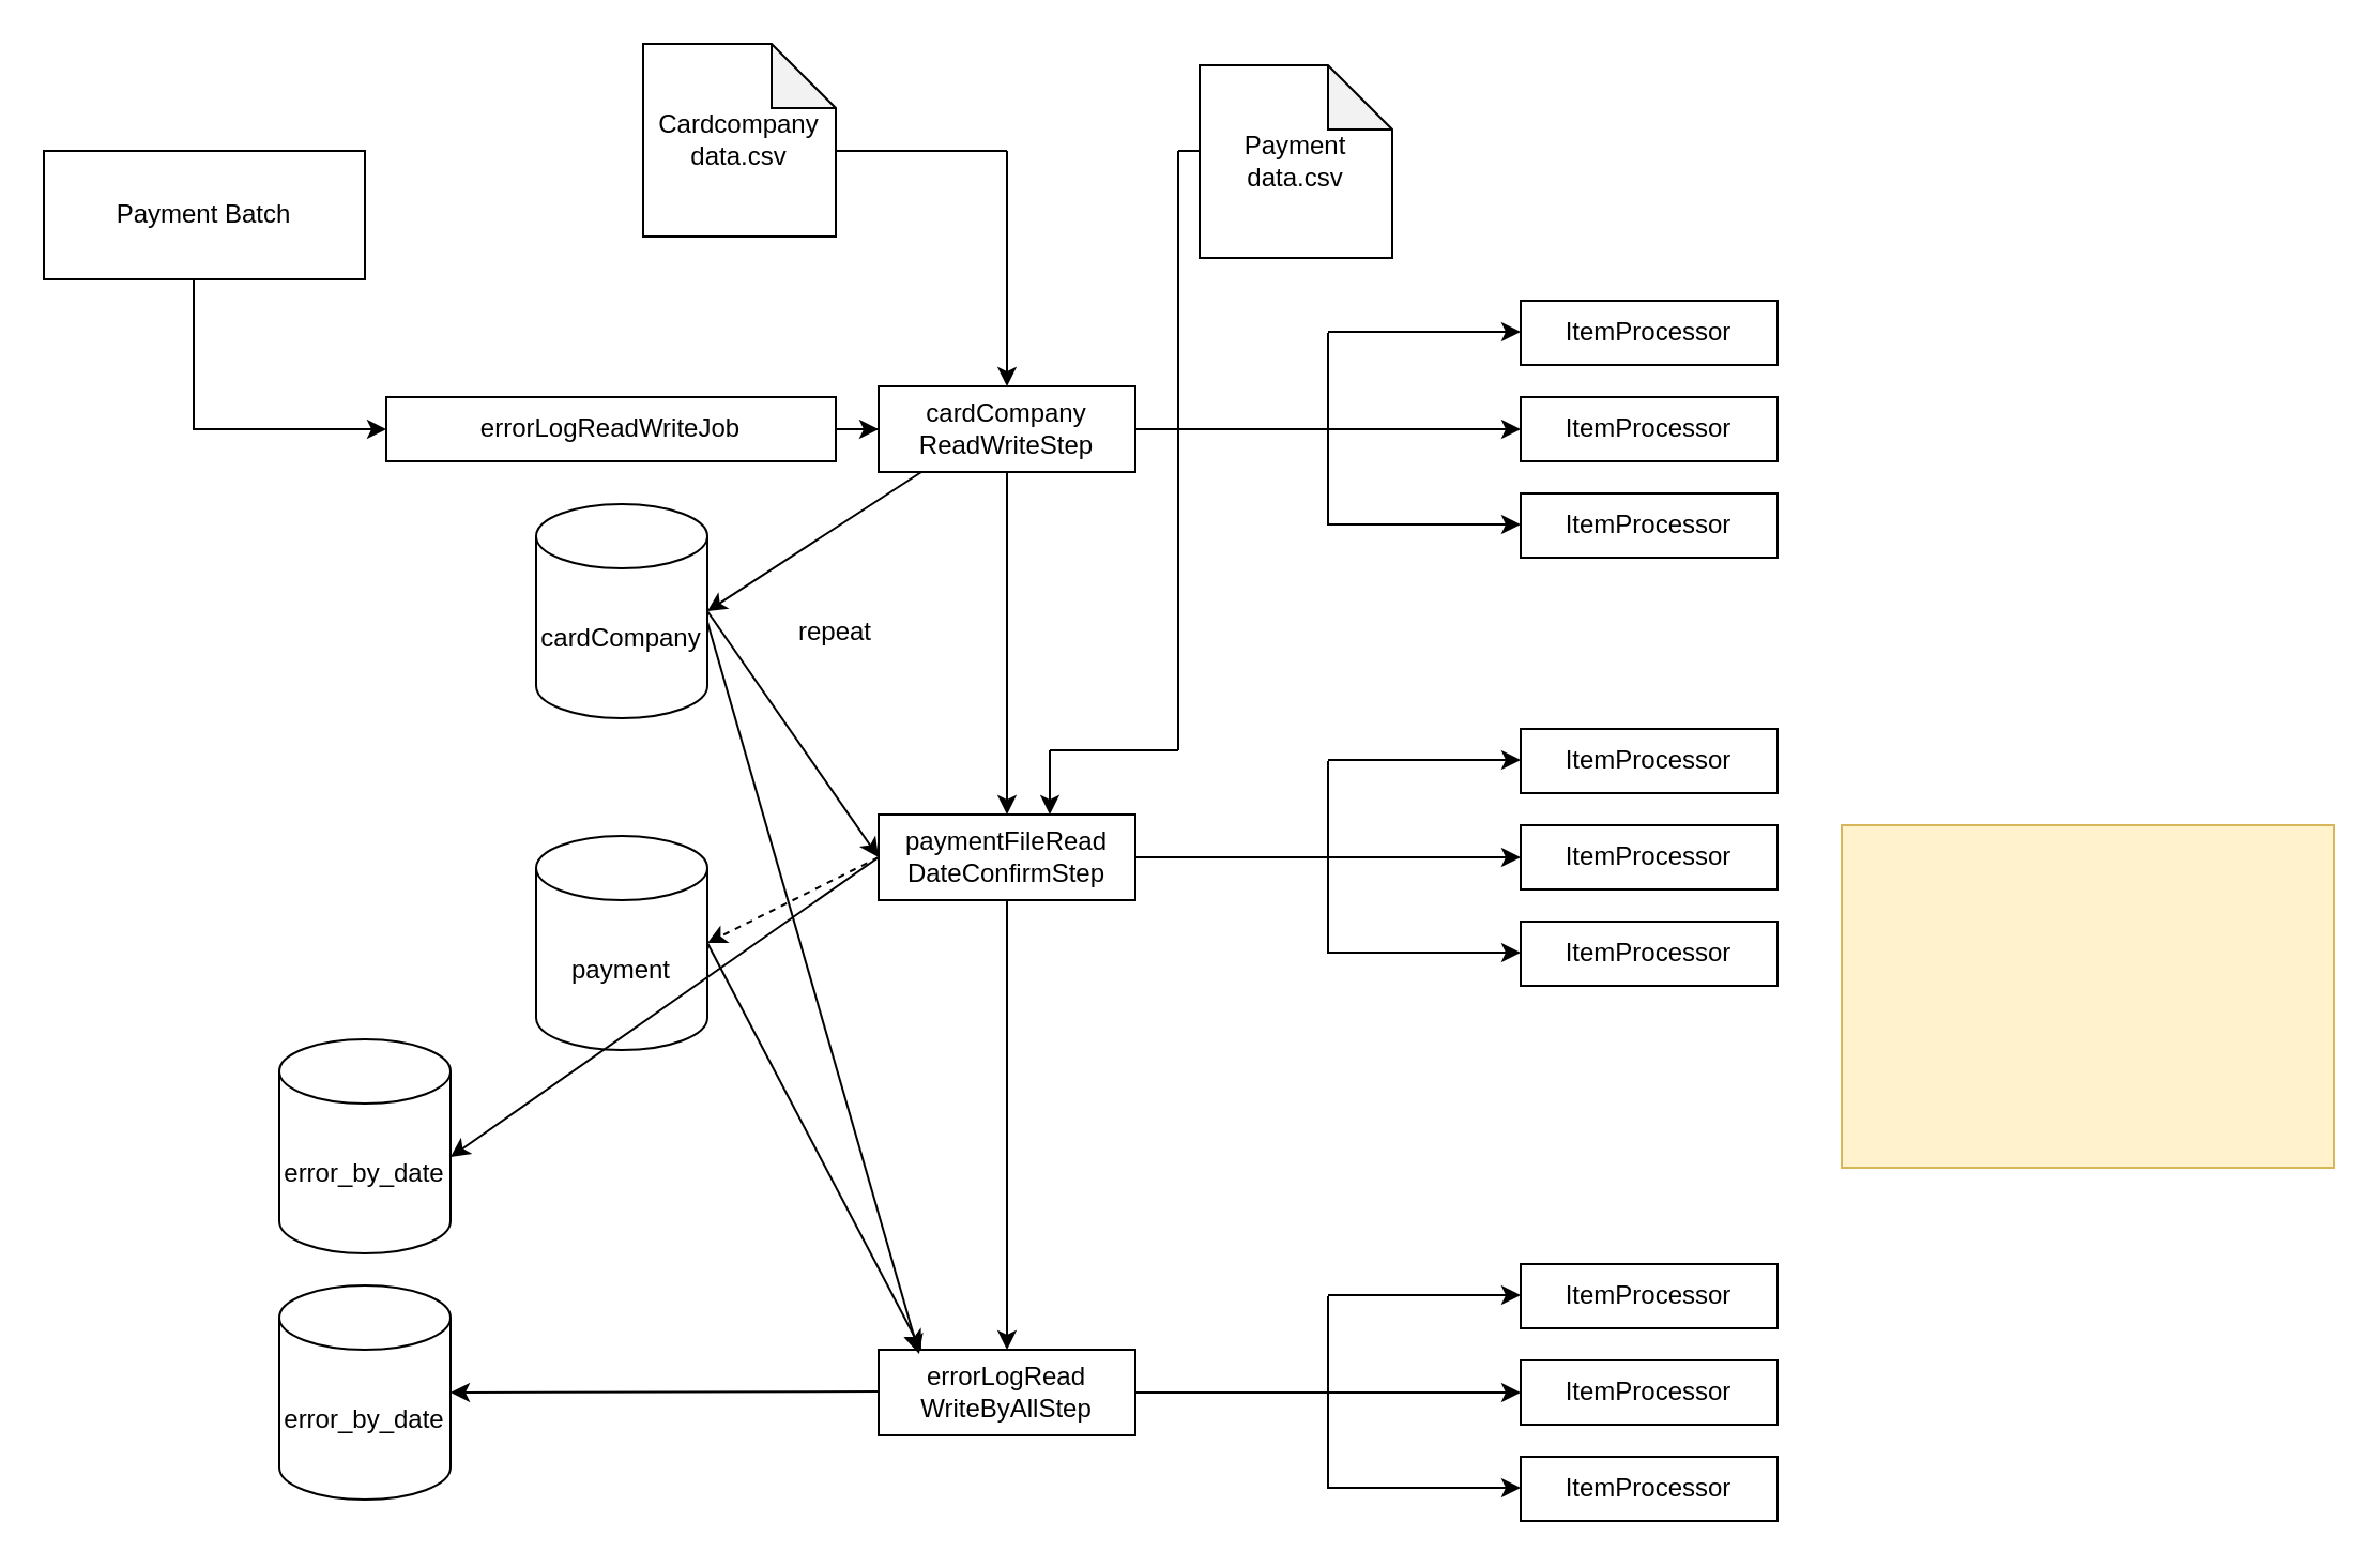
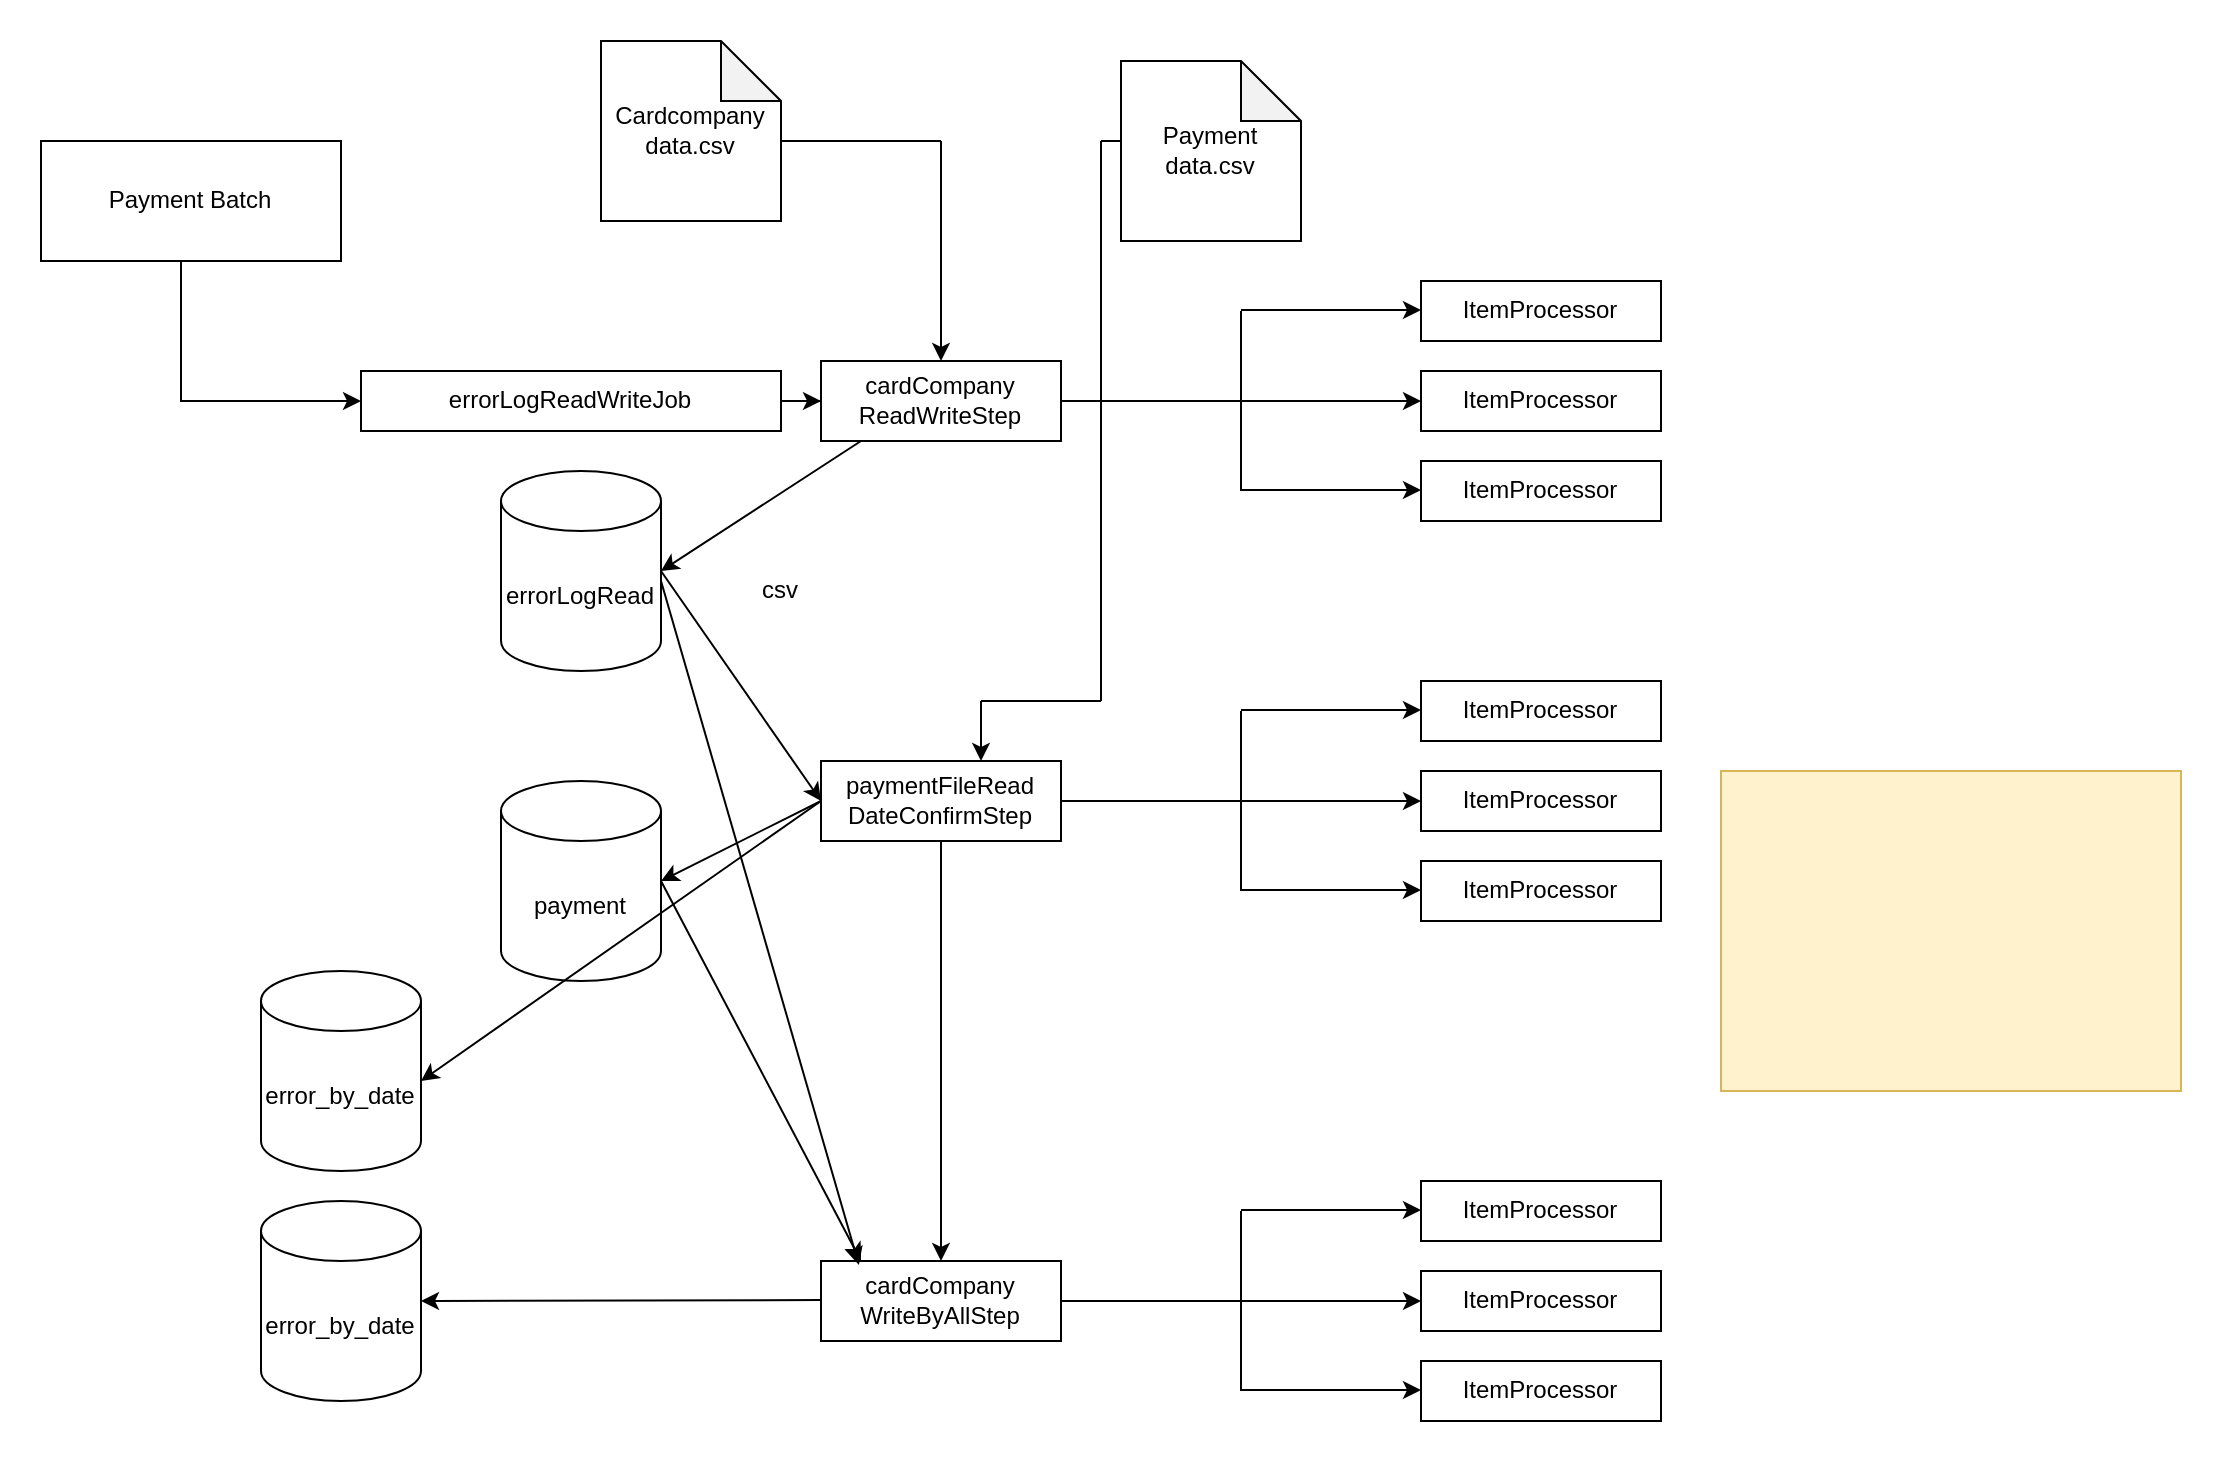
- <mxCell id="55" value="repeat" style="text;html=1;strokeColor=none;fillColor=none;align=center;verticalAlign=middle;whiteSpace=wrap;rounded=0;" parent="1" vertex="1"><mxGeometry x="360" y="280" width="60" height="30" as="geometry" /></mxCell>
+ <mxCell id="55" value="csv" style="text;html=1;strokeColor=none;fillColor=none;align=center;verticalAlign=middle;whiteSpace=wrap;rounded=0;" parent="1" vertex="1"><mxGeometry x="360" y="280" width="60" height="30" as="geometry" /></mxCell>
- <mxCell id="10" value="" style="edgeStyle=orthogonalEdgeStyle;rounded=0;orthogonalLoop=1;jettySize=auto;html=1;" parent="1" source="11" target="21" edge="1"><mxGeometry relative="1" as="geometry" /></mxCell>
- <mxCell id="36" value="cardCompany&lt;br&gt;" style="shape=cylinder3;whiteSpace=wrap;html=1;boundedLbl=1;backgroundOutline=1;size=15;" parent="1" vertex="1"><mxGeometry y="235" width="80" height="100" as="geometry" x="250" /></mxCell>
+ <mxCell id="36" value="errorLogRead&lt;br&gt;" style="shape=cylinder3;whiteSpace=wrap;html=1;boundedLbl=1;backgroundOutline=1;size=15;" parent="1" vertex="1"><mxGeometry y="235" width="80" height="100" as="geometry" x="250" /></mxCell>
- <mxCell id="42" value="" style="endArrow=classic;html=1;rounded=0;entryX=1;entryY=0.5;entryDx=0;entryDy=0;entryPerimeter=0;exitX=0;exitY=0.5;exitDx=0;exitDy=0;dashed=1;" parent="1" source="21" target="41" edge="1"><mxGeometry width="50" height="50" relative="1" as="geometry"><mxPoint x="430" y="370" as="sourcePoint" /><mxPoint x="390" y="440" as="targetPoint" /></mxGeometry></mxCell>
+ <mxCell id="42" value="" style="endArrow=classic;html=1;rounded=0;entryX=1;entryY=0.5;entryDx=0;entryDy=0;entryPerimeter=0;exitX=0;exitY=0.5;exitDx=0;exitDy=0;" parent="1" source="21" target="41" edge="1"><mxGeometry width="50" height="50" relative="1" as="geometry"><mxPoint x="430" y="370" as="sourcePoint" /><mxPoint x="390" y="440" as="targetPoint" /></mxGeometry></mxCell>
- <mxCell id="30" value="errorLogRead&lt;br&gt;WriteByAllStep" style="whiteSpace=wrap;html=1;rounded=0;" parent="1" vertex="1"><mxGeometry x="410" y="630" width="120" height="40" as="geometry" /></mxCell>
+ <mxCell id="30" value="cardCompany&lt;br&gt;WriteByAllStep" style="whiteSpace=wrap;html=1;rounded=0;" parent="1" vertex="1"><mxGeometry x="410" y="630" width="120" height="40" as="geometry" /></mxCell>
